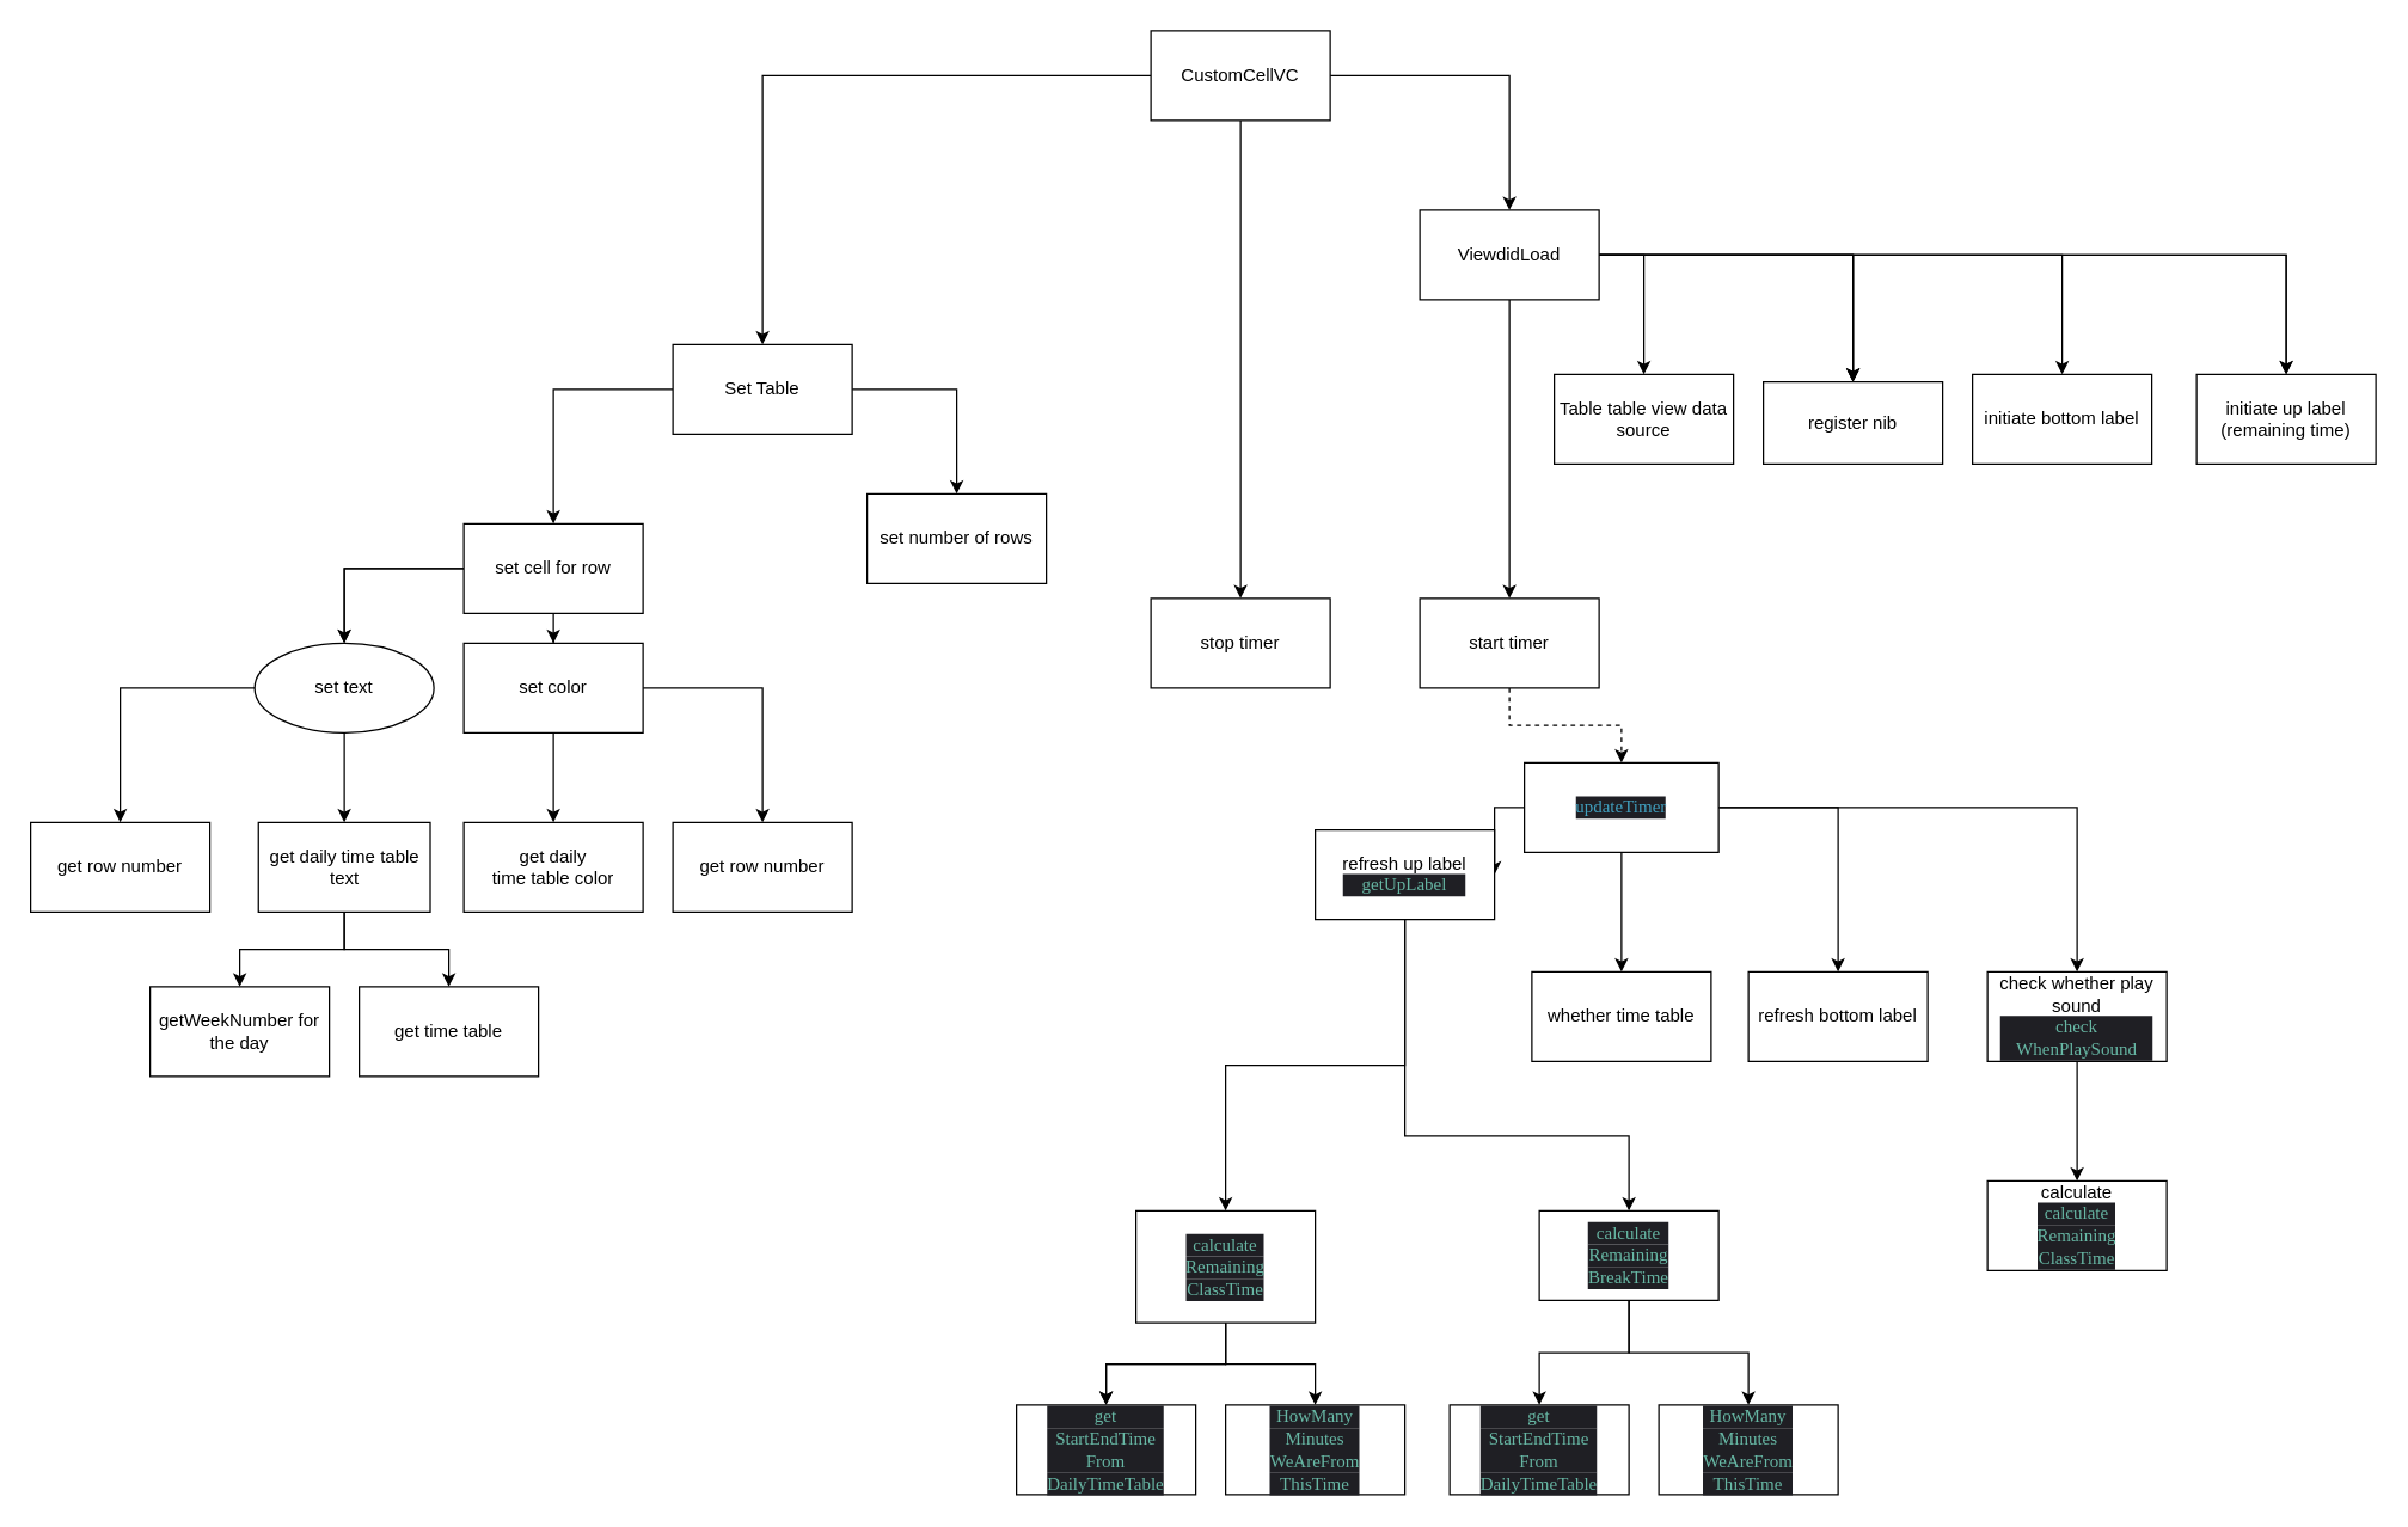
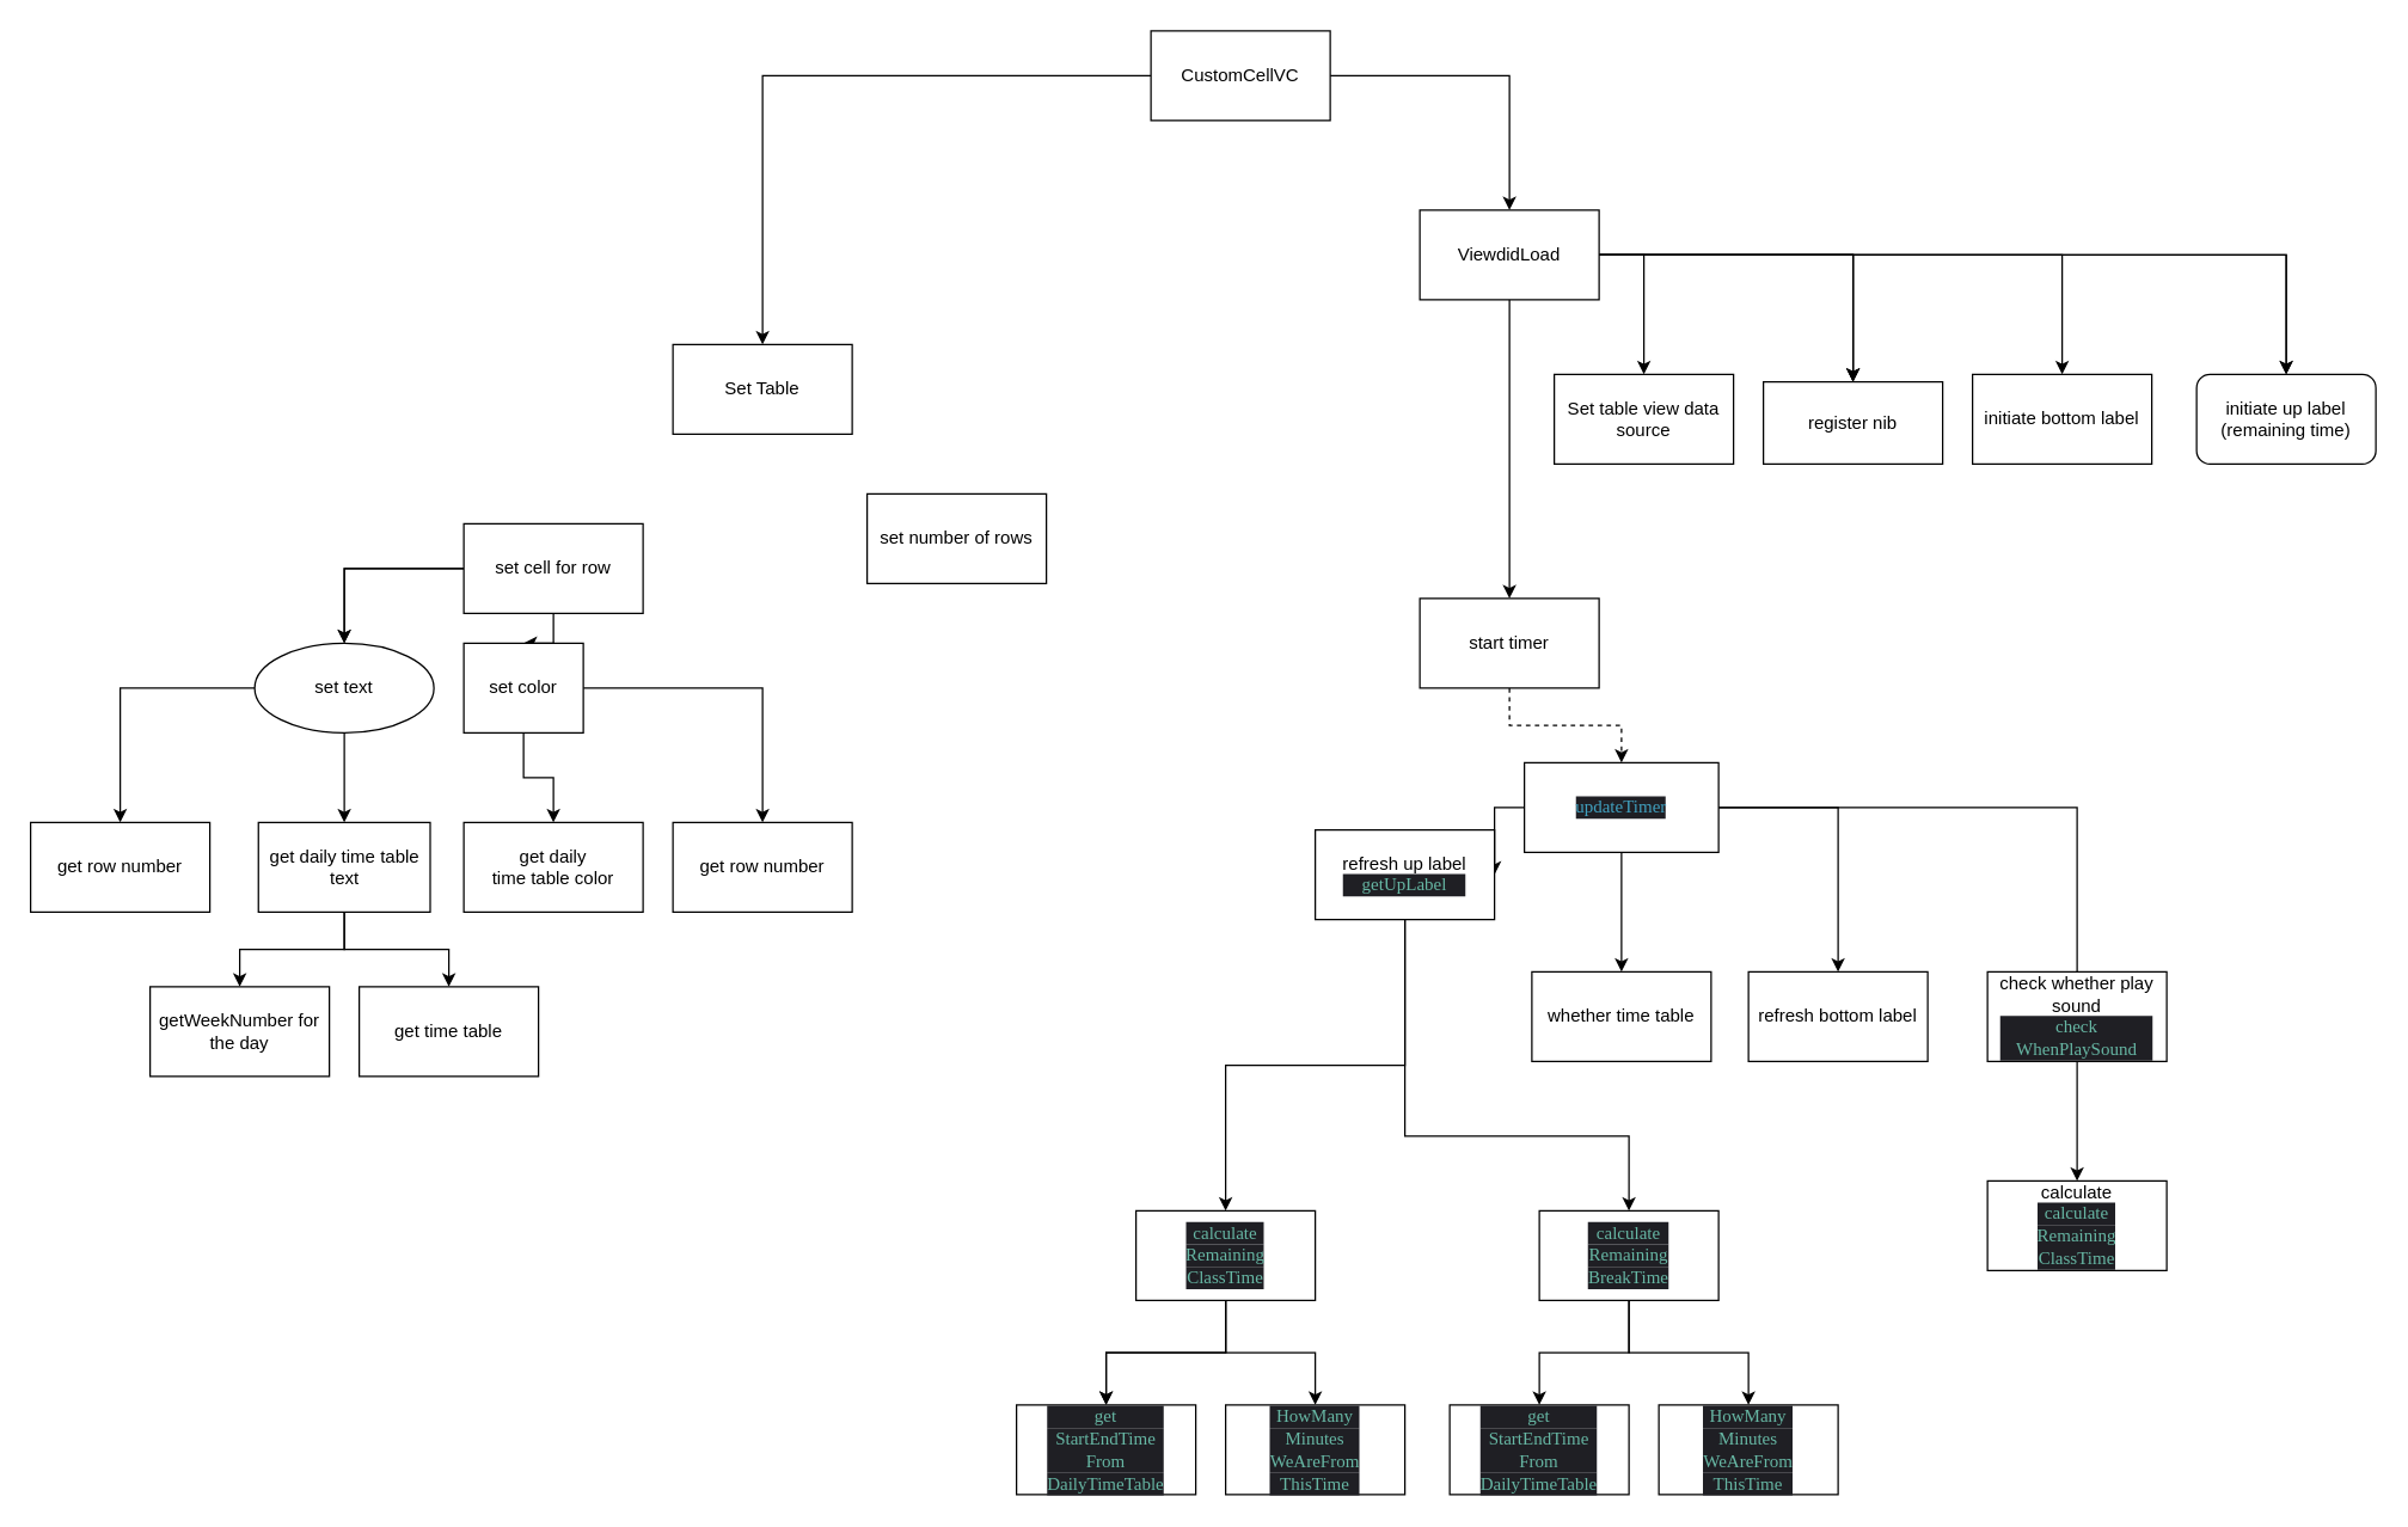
- <mxCell id="3" value="" style="edgeStyle=orthogonalEdgeStyle;rounded=0;orthogonalLoop=1;jettySize=auto;html=1;" edge="1" parent="1" source="5" target="21"><mxGeometry relative="1" as="geometry" /></mxCell>
- <mxCell id="34" value="" style="edgeStyle=orthogonalEdgeStyle;rounded=0;orthogonalLoop=1;jettySize=auto;html=1;" edge="1" parent="1" source="36" target="37"><mxGeometry relative="1" as="geometry" /></mxCell>
- <mxCell id="35" value="" style="edgeStyle=orthogonalEdgeStyle;rounded=0;orthogonalLoop=1;jettySize=auto;html=1;" edge="1" parent="1" source="36" target="41"><mxGeometry relative="1" as="geometry" /></mxCell>
- <mxCell id="20" value="Table table view data source" style="whiteSpace=wrap;html=1;rounded=0;" vertex="1" parent="1"><mxGeometry x="1040" y="250" width="120" height="60" as="geometry" /></mxCell>
+ <mxCell id="20" value="Set table view data source" style="whiteSpace=wrap;html=1;rounded=0;" vertex="1" parent="1"><mxGeometry x="1040" y="250" width="120" height="60" as="geometry" /></mxCell>
- <mxCell id="15" value="initiate up label&lt;br&gt;(remaining time)" style="whiteSpace=wrap;html=1;rounded=0;" vertex="1" parent="1"><mxGeometry x="1470" y="250" width="120" height="60" as="geometry" /></mxCell>
+ <mxCell id="15" value="initiate up label&lt;br&gt;(remaining time)" style="whiteSpace=wrap;html=1;rounded=1;" vertex="1" parent="1"><mxGeometry x="1470" y="250" width="120" height="60" as="geometry" /></mxCell>
- <mxCell id="21" value="stop timer" style="whiteSpace=wrap;html=1;rounded=0;" vertex="1" parent="1"><mxGeometry x="770" y="400" width="120" height="60" as="geometry" /></mxCell>
- <mxCell id="53" value="set color" style="whiteSpace=wrap;html=1;rounded=0;" vertex="1" parent="1"><mxGeometry x="310" y="430" width="120" height="60" as="geometry" /></mxCell>
+ <mxCell id="53" value="set color" style="whiteSpace=wrap;html=1;rounded=0;" vertex="1" parent="1"><mxGeometry x="310" y="430" width="80" height="60" as="geometry" /></mxCell>
- <mxCell id="24" value="" style="edgeStyle=orthogonalEdgeStyle;rounded=0;orthogonalLoop=1;jettySize=auto;html=1;" edge="1" parent="1" source="26" target="30"><mxGeometry relative="1" as="geometry" /></mxCell>
+ <mxCell id="24" value="" style="edgeStyle=orthogonalEdgeStyle;rounded=0;orthogonalLoop=1;jettySize=auto;html=1;endArrow=none;" edge="1" parent="1" source="26" target="30"><mxGeometry relative="1" as="geometry" /></mxCell>
- <mxCell id="59" value="&lt;p style=&quot;margin: 0.0px 0.0px 0.0px 0.0px; font: 12.0px Menlo; color: #67b7a4; background-color: #1f1f24&quot;&gt;calculate&lt;/p&gt;&lt;p style=&quot;margin: 0.0px 0.0px 0.0px 0.0px; font: 12.0px Menlo; color: #67b7a4; background-color: #1f1f24&quot;&gt;Remaining&lt;/p&gt;&lt;p style=&quot;margin: 0.0px 0.0px 0.0px 0.0px; font: 12.0px Menlo; color: #67b7a4; background-color: #1f1f24&quot;&gt;ClassTime&lt;/p&gt;" style="whiteSpace=wrap;html=1;rounded=0;" vertex="1" parent="1"><mxGeometry x="760" y="810" width="120" height="75" as="geometry" /></mxCell>
+ <mxCell id="59" value="&lt;p style=&quot;margin: 0.0px 0.0px 0.0px 0.0px; font: 12.0px Menlo; color: #67b7a4; background-color: #1f1f24&quot;&gt;calculate&lt;/p&gt;&lt;p style=&quot;margin: 0.0px 0.0px 0.0px 0.0px; font: 12.0px Menlo; color: #67b7a4; background-color: #1f1f24&quot;&gt;Remaining&lt;/p&gt;&lt;p style=&quot;margin: 0.0px 0.0px 0.0px 0.0px; font: 12.0px Menlo; color: #67b7a4; background-color: #1f1f24&quot;&gt;ClassTime&lt;/p&gt;" style="whiteSpace=wrap;html=1;rounded=0;" vertex="1" parent="1"><mxGeometry y="810" width="120" height="60" as="geometry" x="760" /></mxCell>
